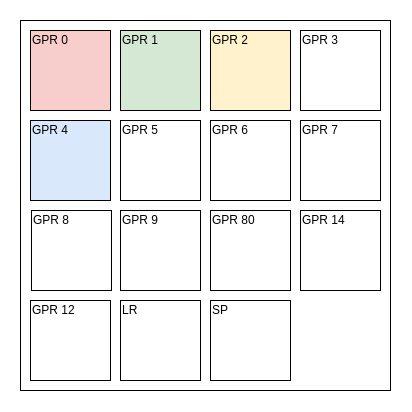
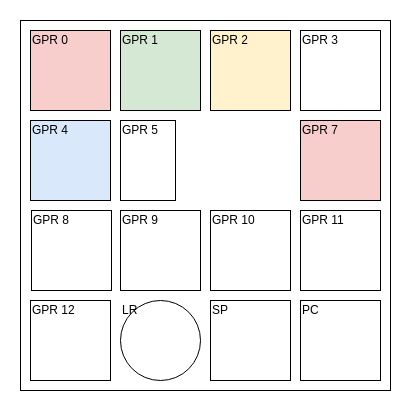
- <mxCell id="9" value="&lt;h3&gt;&lt;span style=&quot;background-color: transparent; color: light-dark(rgb(0, 0, 0), rgb(255, 255, 255)); font-size: 12px; font-weight: normal;&quot;&gt;GPR 5&lt;/span&gt;&lt;/h3&gt;" style="whiteSpace=wrap;html=1;aspect=fixed;align=left;horizontal=1;spacingTop=-63;" vertex="1" parent="1"><mxGeometry x="120" y="120" width="80" height="80" as="geometry" /></mxCell>
+ <mxCell id="9" value="&lt;h3&gt;&lt;span style=&quot;background-color: transparent; color: light-dark(rgb(0, 0, 0), rgb(255, 255, 255)); font-size: 12px; font-weight: normal;&quot;&gt;GPR 5&lt;/span&gt;&lt;/h3&gt;" style="whiteSpace=wrap;html=1;aspect=fixed;align=left;horizontal=1;spacingTop=-63;" vertex="1" parent="1"><mxGeometry x="120" y="120" width="55" height="80" as="geometry" /></mxCell>
- <mxCell id="8" value="&lt;h3&gt;&lt;span style=&quot;background-color: transparent; color: light-dark(rgb(0, 0, 0), rgb(255, 255, 255)); font-size: 12px; font-weight: normal;&quot;&gt;GPR 6&lt;/span&gt;&lt;/h3&gt;" style="whiteSpace=wrap;html=1;aspect=fixed;align=left;horizontal=1;spacingTop=-63;" vertex="1" parent="1"><mxGeometry x="210" y="120" width="80" height="80" as="geometry" /></mxCell>
- <mxCell id="7" value="&lt;h3&gt;&lt;span style=&quot;background-color: transparent; color: light-dark(rgb(0, 0, 0), rgb(255, 255, 255)); font-size: 12px; font-weight: normal;&quot;&gt;GPR 7&lt;/span&gt;&lt;/h3&gt;" style="whiteSpace=wrap;html=1;aspect=fixed;align=left;horizontal=1;spacingTop=-63;" vertex="1" parent="1"><mxGeometry x="300" y="120" width="80" height="80" as="geometry" /></mxCell>
+ <mxCell id="7" value="&lt;h3&gt;&lt;span style=&quot;background-color: transparent; color: light-dark(rgb(0, 0, 0), rgb(255, 255, 255)); font-size: 12px; font-weight: normal;&quot;&gt;GPR 7&lt;/span&gt;&lt;/h3&gt;" style="whiteSpace=wrap;html=1;aspect=fixed;align=left;horizontal=1;spacingTop=-63;fillColor=#f8cecc;" vertex="1" parent="1"><mxGeometry x="300" y="120" width="80" height="80" as="geometry" /></mxCell>
- <mxCell id="12" value="&lt;h3&gt;&lt;span style=&quot;background-color: transparent; color: light-dark(rgb(0, 0, 0), rgb(255, 255, 255)); font-size: 12px; font-weight: normal;&quot;&gt;GPR 80&lt;/span&gt;&lt;/h3&gt;" style="whiteSpace=wrap;html=1;aspect=fixed;align=left;horizontal=1;spacingTop=-63;" vertex="1" parent="1"><mxGeometry x="210" y="210" width="80" height="80" as="geometry" /></mxCell>
+ <mxCell id="12" value="&lt;h3&gt;&lt;span style=&quot;background-color: transparent; color: light-dark(rgb(0, 0, 0), rgb(255, 255, 255)); font-size: 12px; font-weight: normal;&quot;&gt;GPR 10&lt;/span&gt;&lt;/h3&gt;" style="whiteSpace=wrap;html=1;aspect=fixed;align=left;horizontal=1;spacingTop=-63;" vertex="1" parent="1"><mxGeometry x="210" y="210" width="80" height="80" as="geometry" /></mxCell>
- <mxCell id="11" value="&lt;h3&gt;&lt;span style=&quot;background-color: transparent; color: light-dark(rgb(0, 0, 0), rgb(255, 255, 255)); font-size: 12px; font-weight: normal;&quot;&gt;GPR 14&lt;/span&gt;&lt;/h3&gt;" style="whiteSpace=wrap;html=1;aspect=fixed;align=left;horizontal=1;spacingTop=-63;" vertex="1" parent="1"><mxGeometry x="300" y="210" width="80" height="80" as="geometry" /></mxCell>
+ <mxCell id="11" value="&lt;h3&gt;&lt;span style=&quot;background-color: transparent; color: light-dark(rgb(0, 0, 0), rgb(255, 255, 255)); font-size: 12px; font-weight: normal;&quot;&gt;GPR 11&lt;/span&gt;&lt;/h3&gt;" style="whiteSpace=wrap;html=1;aspect=fixed;align=left;horizontal=1;spacingTop=-63;" vertex="1" parent="1"><mxGeometry x="300" y="210" width="80" height="80" as="geometry" /></mxCell>
- <mxCell id="17" value="&lt;h3&gt;&lt;span style=&quot;font-size: 12px; font-weight: 400;&quot;&gt;LR&lt;/span&gt;&lt;/h3&gt;" style="whiteSpace=wrap;html=1;aspect=fixed;align=left;horizontal=1;spacingTop=-63;" vertex="1" parent="1"><mxGeometry x="120" y="300" width="80" height="80" as="geometry" /></mxCell>
+ <mxCell id="17" value="&lt;h3&gt;&lt;span style=&quot;font-size: 12px; font-weight: 400;&quot;&gt;LR&lt;/span&gt;&lt;/h3&gt;" style="ellipse;whiteSpace=wrap;html=1;aspect=fixed;align=left;horizontal=1;spacingTop=-63;" vertex="1" parent="1"><mxGeometry x="120" y="300" width="80" height="80" as="geometry" /></mxCell>
+ <mxCell id="15" value="&lt;h3&gt;&lt;span style=&quot;background-color: transparent; color: light-dark(rgb(0, 0, 0), rgb(255, 255, 255)); font-size: 12px; font-weight: normal;&quot;&gt;PC&lt;/span&gt;&lt;/h3&gt;" style="whiteSpace=wrap;html=1;aspect=fixed;align=left;horizontal=1;spacingTop=-63;" vertex="1" parent="1"><mxGeometry x="300" y="300" width="80" height="80" as="geometry" /></mxCell>
